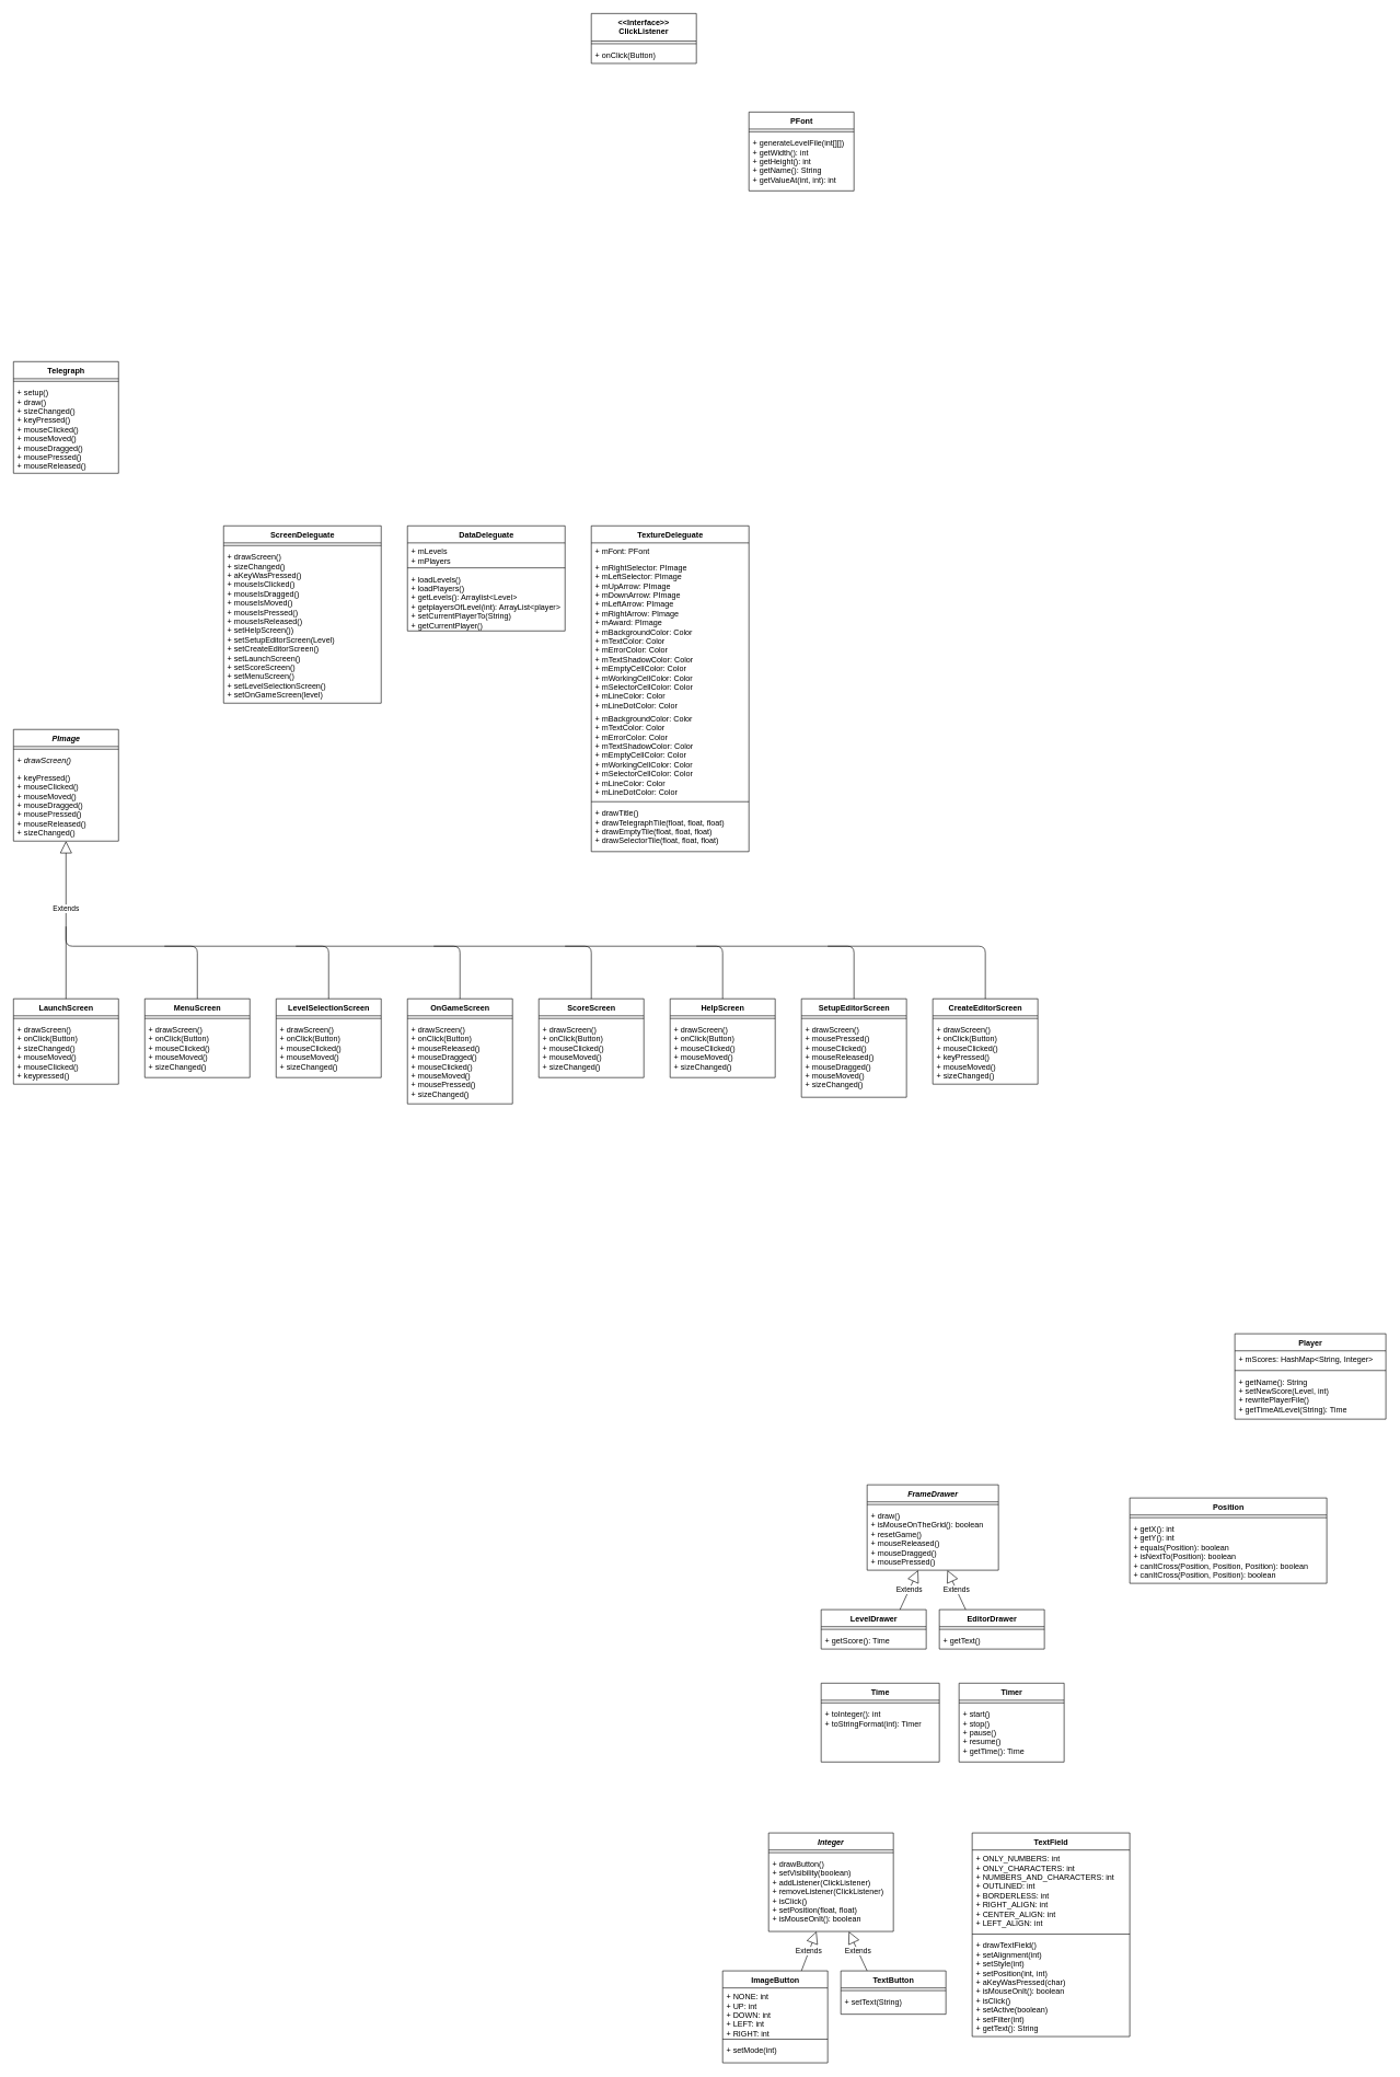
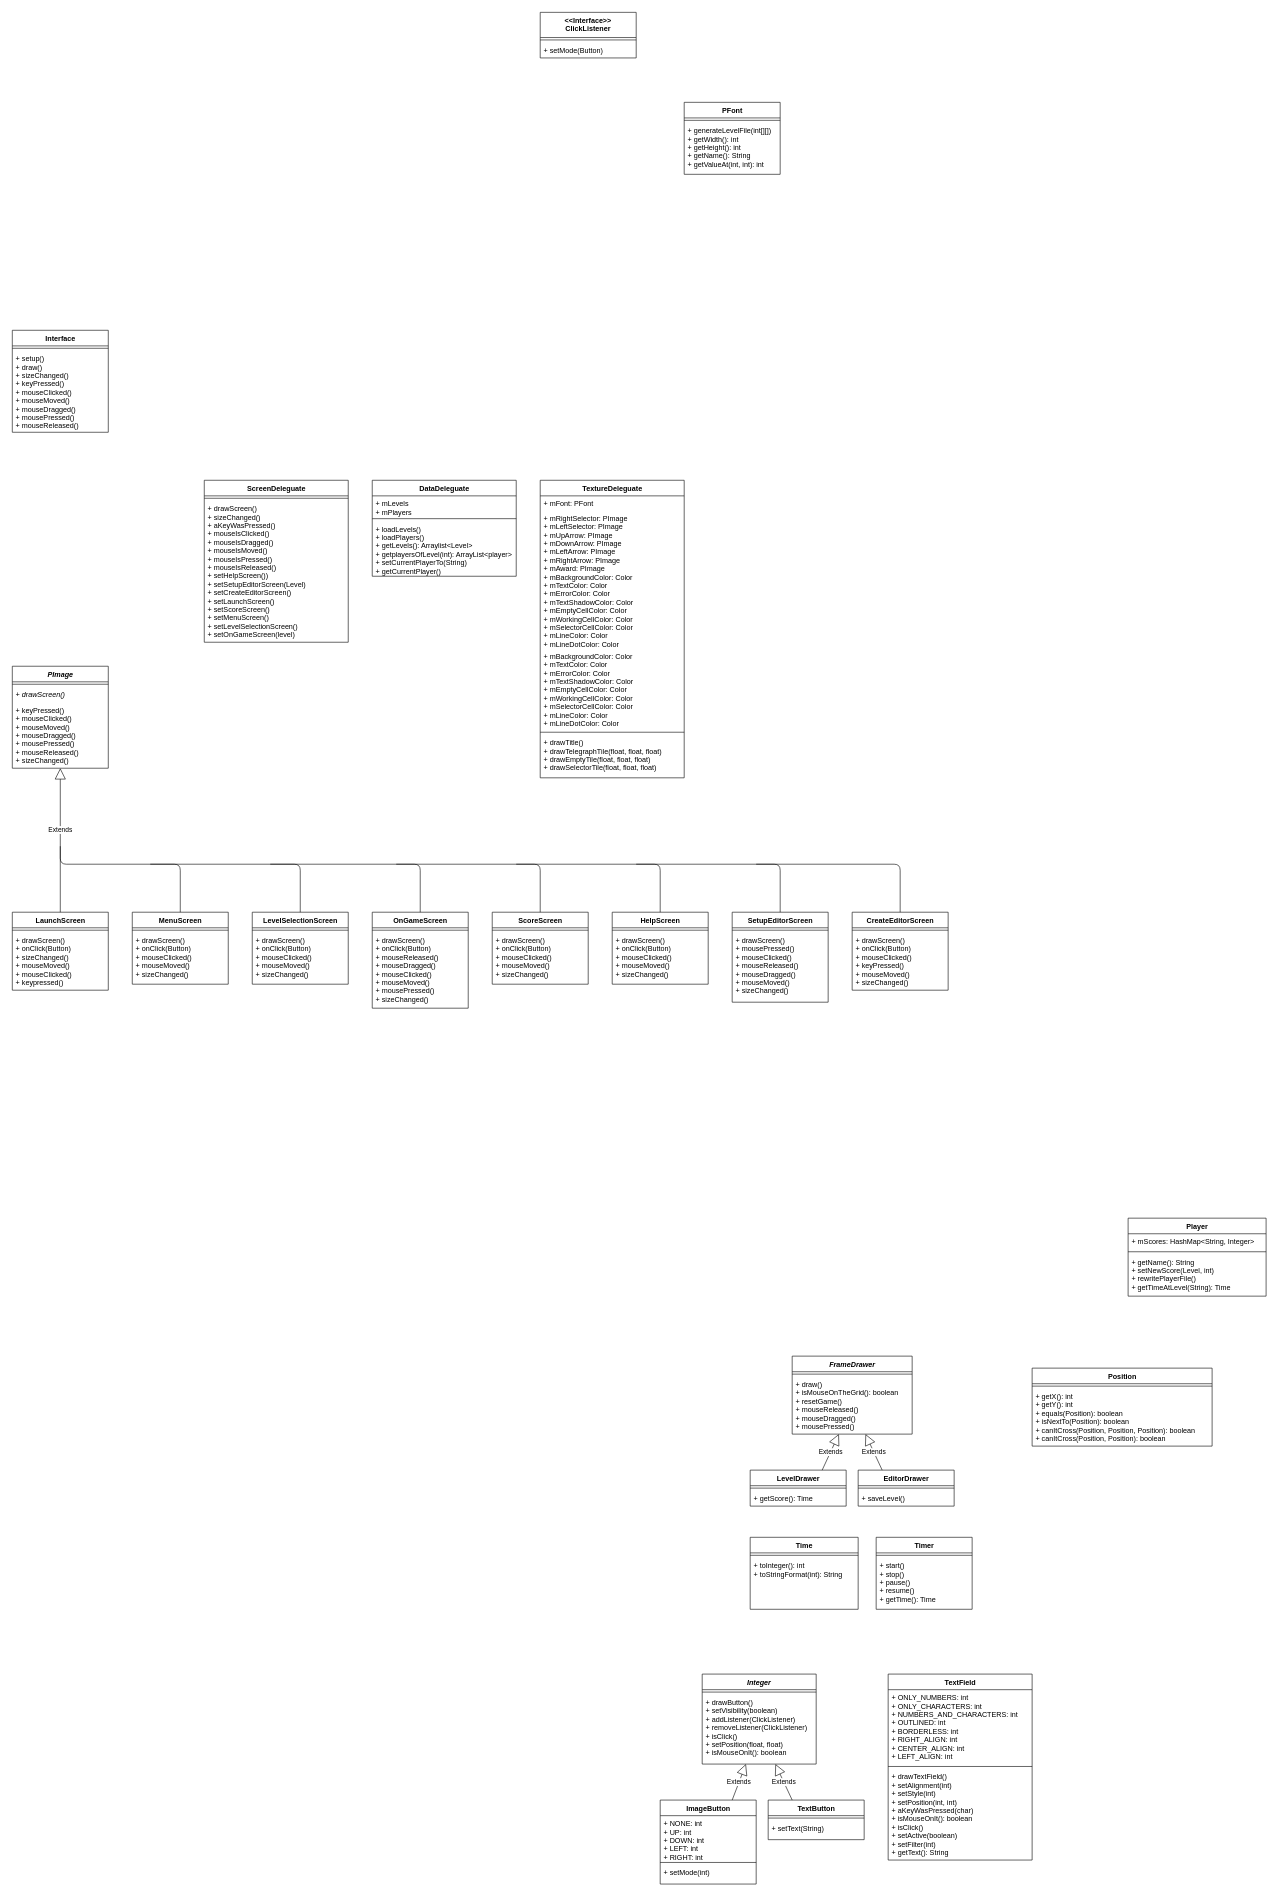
- <mxCell id="4" value="+ onClick(Button)&#10;&#10;" style="text;strokeColor=none;fillColor=none;align=left;verticalAlign=top;spacingLeft=4;spacingRight=4;overflow=hidden;rotatable=0;points=[[0,0.5],[1,0.5]];portConstraint=eastwest;fontStyle=0" vertex="1" parent="2"><mxGeometry y="50" width="160" height="26" as="geometry" /></mxCell>
+ <mxCell id="4" value="+ setMode(Button)&#10;&#10;" style="text;strokeColor=none;fillColor=none;align=left;verticalAlign=top;spacingLeft=4;spacingRight=4;overflow=hidden;rotatable=0;points=[[0,0.5],[1,0.5]];portConstraint=eastwest;fontStyle=0" vertex="1" parent="2"><mxGeometry y="50" width="160" height="26" as="geometry" /></mxCell>
- <mxCell id="50" value="Telegraph" style="swimlane;fontStyle=1;align=center;verticalAlign=top;childLayout=stackLayout;horizontal=1;startSize=26;horizontalStack=0;resizeParent=1;resizeParentMax=0;resizeLast=0;collapsible=1;marginBottom=0;shadow=0;gradientColor=none;html=1;" vertex="1" parent="1"><mxGeometry x="20" y="550" width="160" height="170" as="geometry" /></mxCell>
+ <mxCell id="50" value="Interface" style="swimlane;fontStyle=1;align=center;verticalAlign=top;childLayout=stackLayout;horizontal=1;startSize=26;horizontalStack=0;resizeParent=1;resizeParentMax=0;resizeLast=0;collapsible=1;marginBottom=0;shadow=0;gradientColor=none;html=1;" vertex="1" parent="1"><mxGeometry x="20" y="550" width="160" height="170" as="geometry" /></mxCell>
- <mxCell id="95" value="+ getText()&#10;" style="text;strokeColor=none;fillColor=none;align=left;verticalAlign=top;spacingLeft=4;spacingRight=4;overflow=hidden;rotatable=0;points=[[0,0.5],[1,0.5]];portConstraint=eastwest;" vertex="1" parent="93"><mxGeometry y="34" width="160" height="26" as="geometry" /></mxCell>
+ <mxCell id="95" value="+ saveLevel()&#10;" style="text;strokeColor=none;fillColor=none;align=left;verticalAlign=top;spacingLeft=4;spacingRight=4;overflow=hidden;rotatable=0;points=[[0,0.5],[1,0.5]];portConstraint=eastwest;" vertex="1" parent="93"><mxGeometry y="34" width="160" height="26" as="geometry" /></mxCell>
- <mxCell id="68" value="+ toInteger(): int&#10;+ toStringFormat(int): Timer" style="text;strokeColor=none;fillColor=none;align=left;verticalAlign=top;spacingLeft=4;spacingRight=4;overflow=hidden;rotatable=0;points=[[0,0.5],[1,0.5]];portConstraint=eastwest;" vertex="1" parent="66"><mxGeometry y="34" width="180" height="86" as="geometry" /></mxCell>
+ <mxCell id="68" value="+ toInteger(): int&#10;+ toStringFormat(int): String" style="text;strokeColor=none;fillColor=none;align=left;verticalAlign=top;spacingLeft=4;spacingRight=4;overflow=hidden;rotatable=0;points=[[0,0.5],[1,0.5]];portConstraint=eastwest;" vertex="1" parent="66"><mxGeometry y="34" width="180" height="86" as="geometry" /></mxCell>
